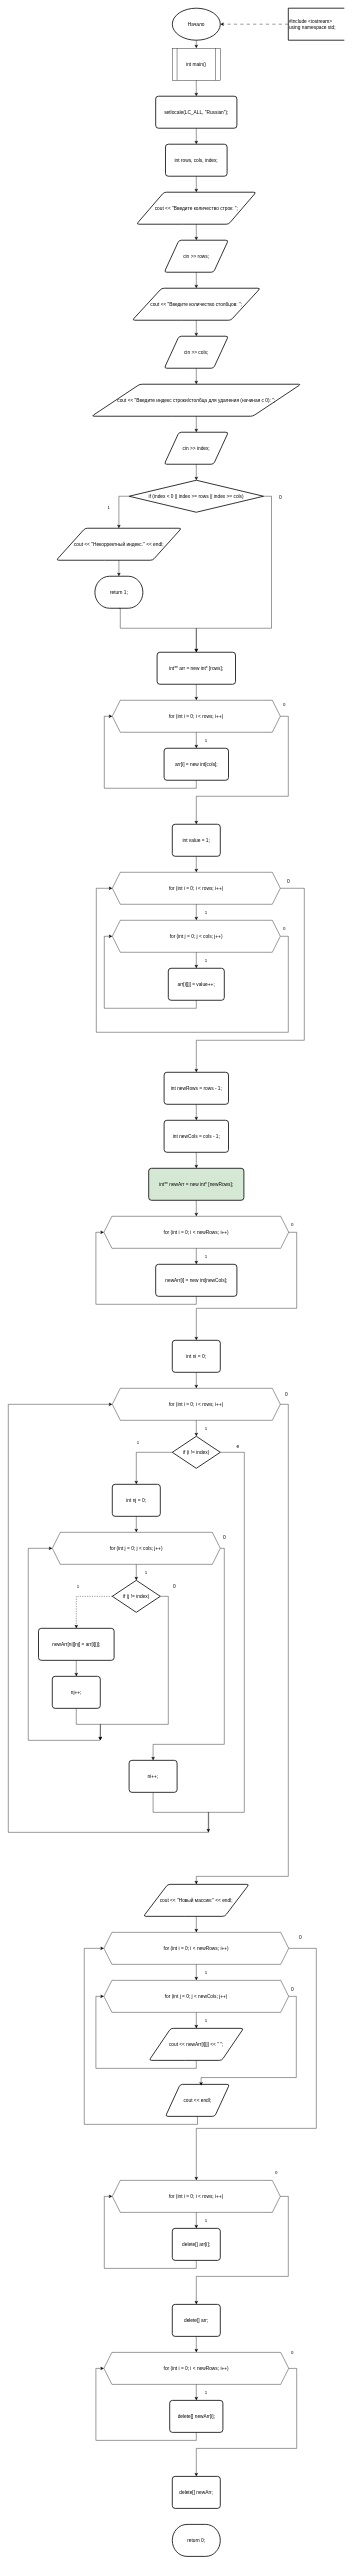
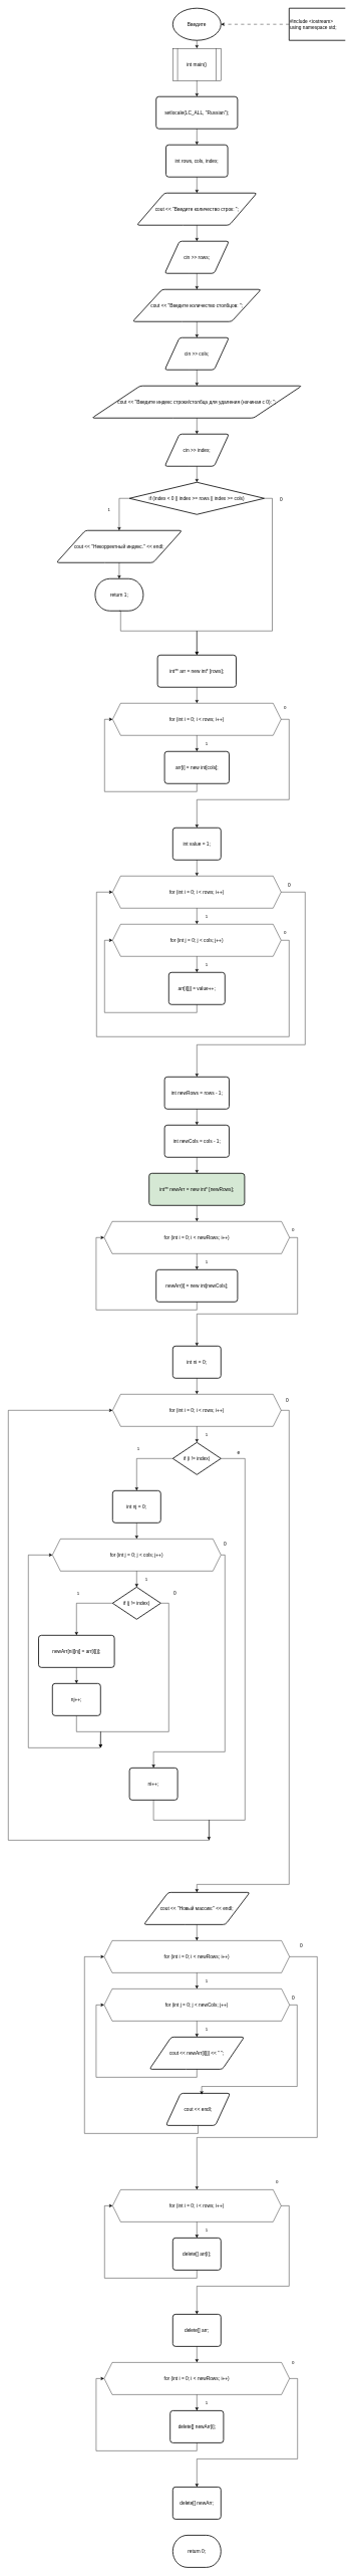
- <mxCell id="2" value="Начало" style="whiteSpace=wrap;rounded=0;dashed=0;strokeWidth=2;shape=mxgraph.flowchart.start_1;" parent="1" vertex="1"><mxGeometry x="430" y="20" width="120" height="80" as="geometry" /></mxCell>
+ <mxCell id="2" value="Введите" style="whiteSpace=wrap;rounded=0;dashed=0;strokeWidth=2;shape=mxgraph.flowchart.start_1;" parent="1" vertex="1"><mxGeometry x="430" y="20" width="120" height="80" as="geometry" /></mxCell>
- <mxCell id="73" value="1" style="edgeStyle=orthogonalEdgeStyle;orthogonalLoop=1;rounded=0;jettySize=auto;entryX=0.5;entryY=0;entryDx=0;entryDy=0;exitX=0;exitY=0.5;exitDx=0;exitDy=0;targetPerimeterSpacing=30;sourcePerimeterSpacing=30;dashed=1;" parent="1" source="66" target="67" edge="1"><mxGeometry y="-25" relative="1" as="geometry" /></mxCell>
+ <mxCell id="73" value="1" style="edgeStyle=orthogonalEdgeStyle;orthogonalLoop=1;rounded=0;jettySize=auto;entryX=0.5;entryY=0;entryDx=0;entryDy=0;exitX=0;exitY=0.5;exitDx=0;exitDy=0;targetPerimeterSpacing=30;sourcePerimeterSpacing=30;" parent="1" source="66" target="67" edge="1"><mxGeometry y="-25" relative="1" as="geometry" /></mxCell>
